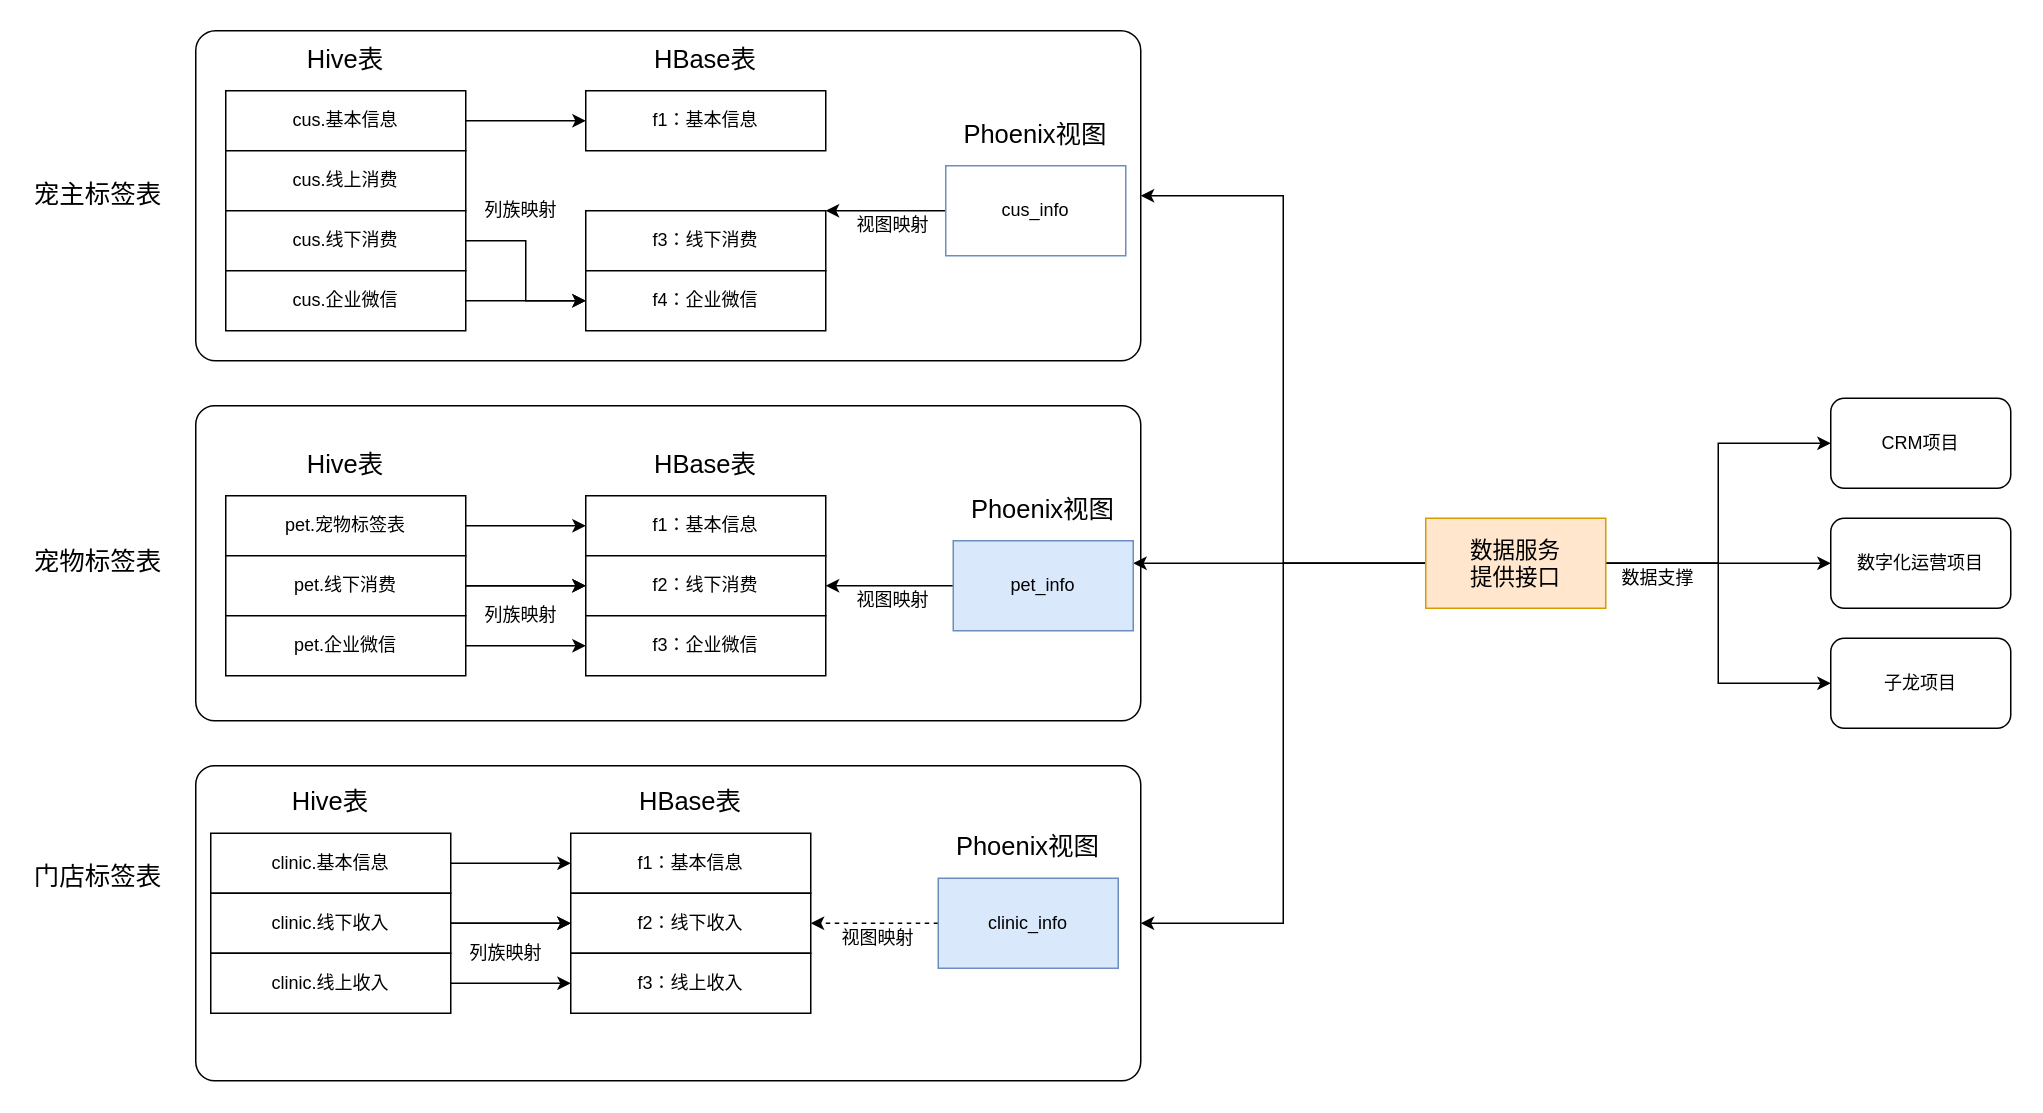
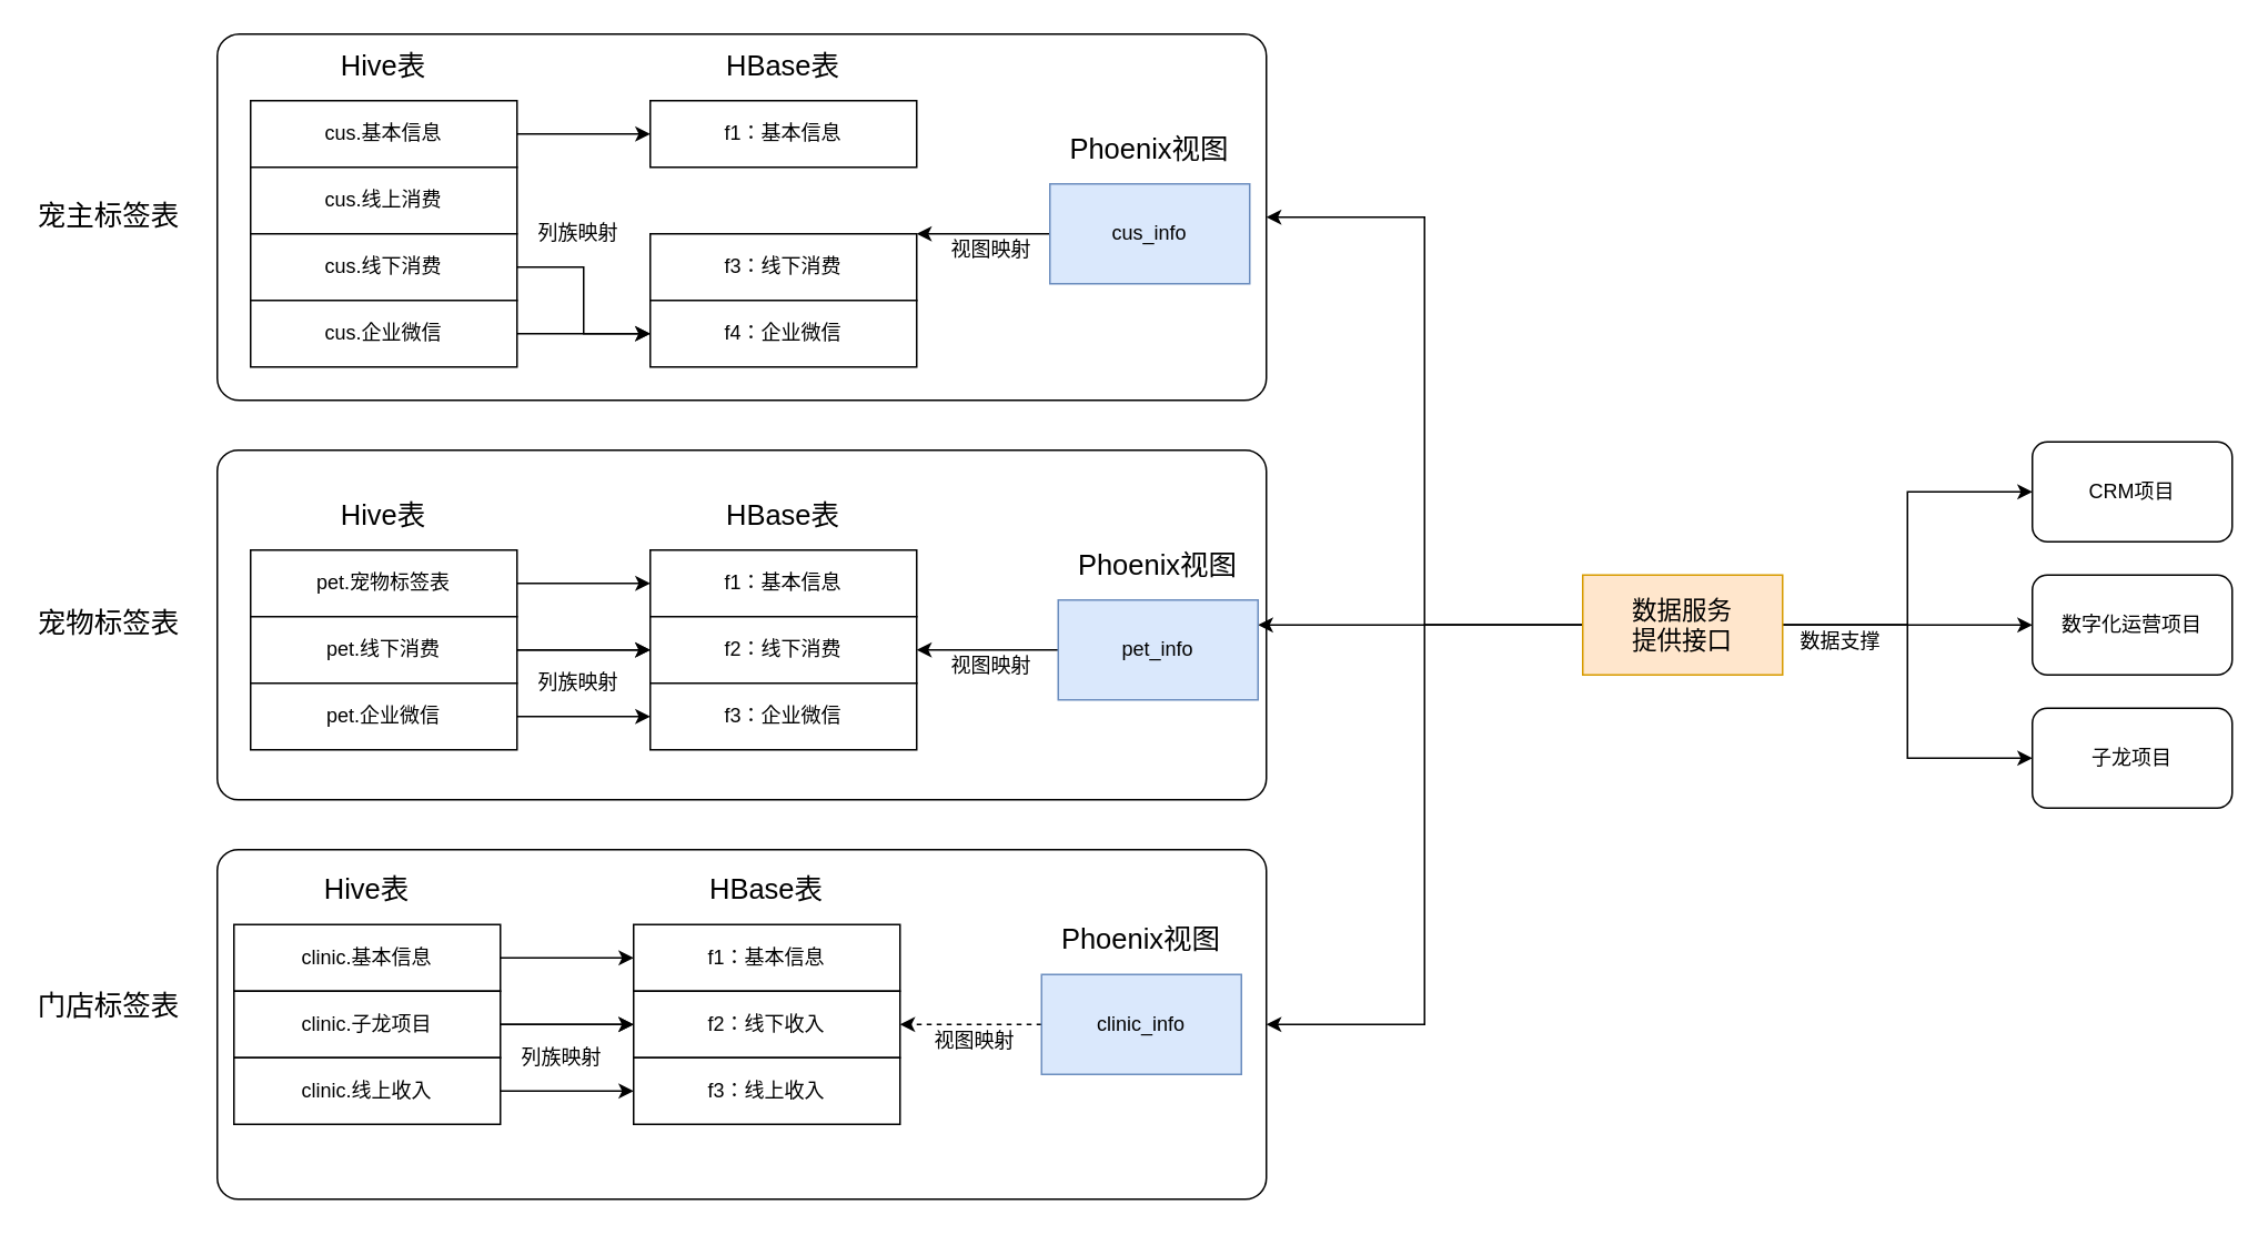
- <mxCell id="18" value="cus_info" style="rounded=0;whiteSpace=wrap;html=1;fillColor=#ffffff;strokeColor=#6c8ebf;" vertex="1" parent="1"><mxGeometry x="630" y="110" width="120" height="60" as="geometry" /></mxCell>
+ <mxCell id="18" value="cus_info" style="rounded=0;whiteSpace=wrap;html=1;fillColor=#dae8fc;strokeColor=#6c8ebf;" vertex="1" parent="1"><mxGeometry x="630" y="110" width="120" height="60" as="geometry" /></mxCell>
- <mxCell id="69" value="&lt;span style=&quot;font-size: 17px&quot;&gt;门店标签表&lt;/span&gt;" style="text;html=1;strokeColor=none;fillColor=none;align=center;verticalAlign=middle;whiteSpace=wrap;rounded=0;" vertex="1" parent="1"><mxGeometry x="20" y="575" width="90" height="20" as="geometry" /></mxCell>
+ <mxCell id="69" value="&lt;span style=&quot;font-size: 17px&quot;&gt;门店标签表&lt;/span&gt;" style="text;html=1;strokeColor=none;fillColor=none;align=center;verticalAlign=middle;whiteSpace=wrap;rounded=0;" vertex="1" parent="1"><mxGeometry x="20" y="595" width="90" height="20" as="geometry" /></mxCell>
- <mxCell id="54" value="clinic.线下收入" style="rounded=1;whiteSpace=wrap;html=1;arcSize=0;" vertex="1" parent="1"><mxGeometry x="140" y="595" width="160" height="40" as="geometry" /></mxCell>
+ <mxCell id="54" value="clinic.子龙项目" style="rounded=1;whiteSpace=wrap;html=1;arcSize=0;" vertex="1" parent="1"><mxGeometry x="140" y="595" width="160" height="40" as="geometry" /></mxCell>
